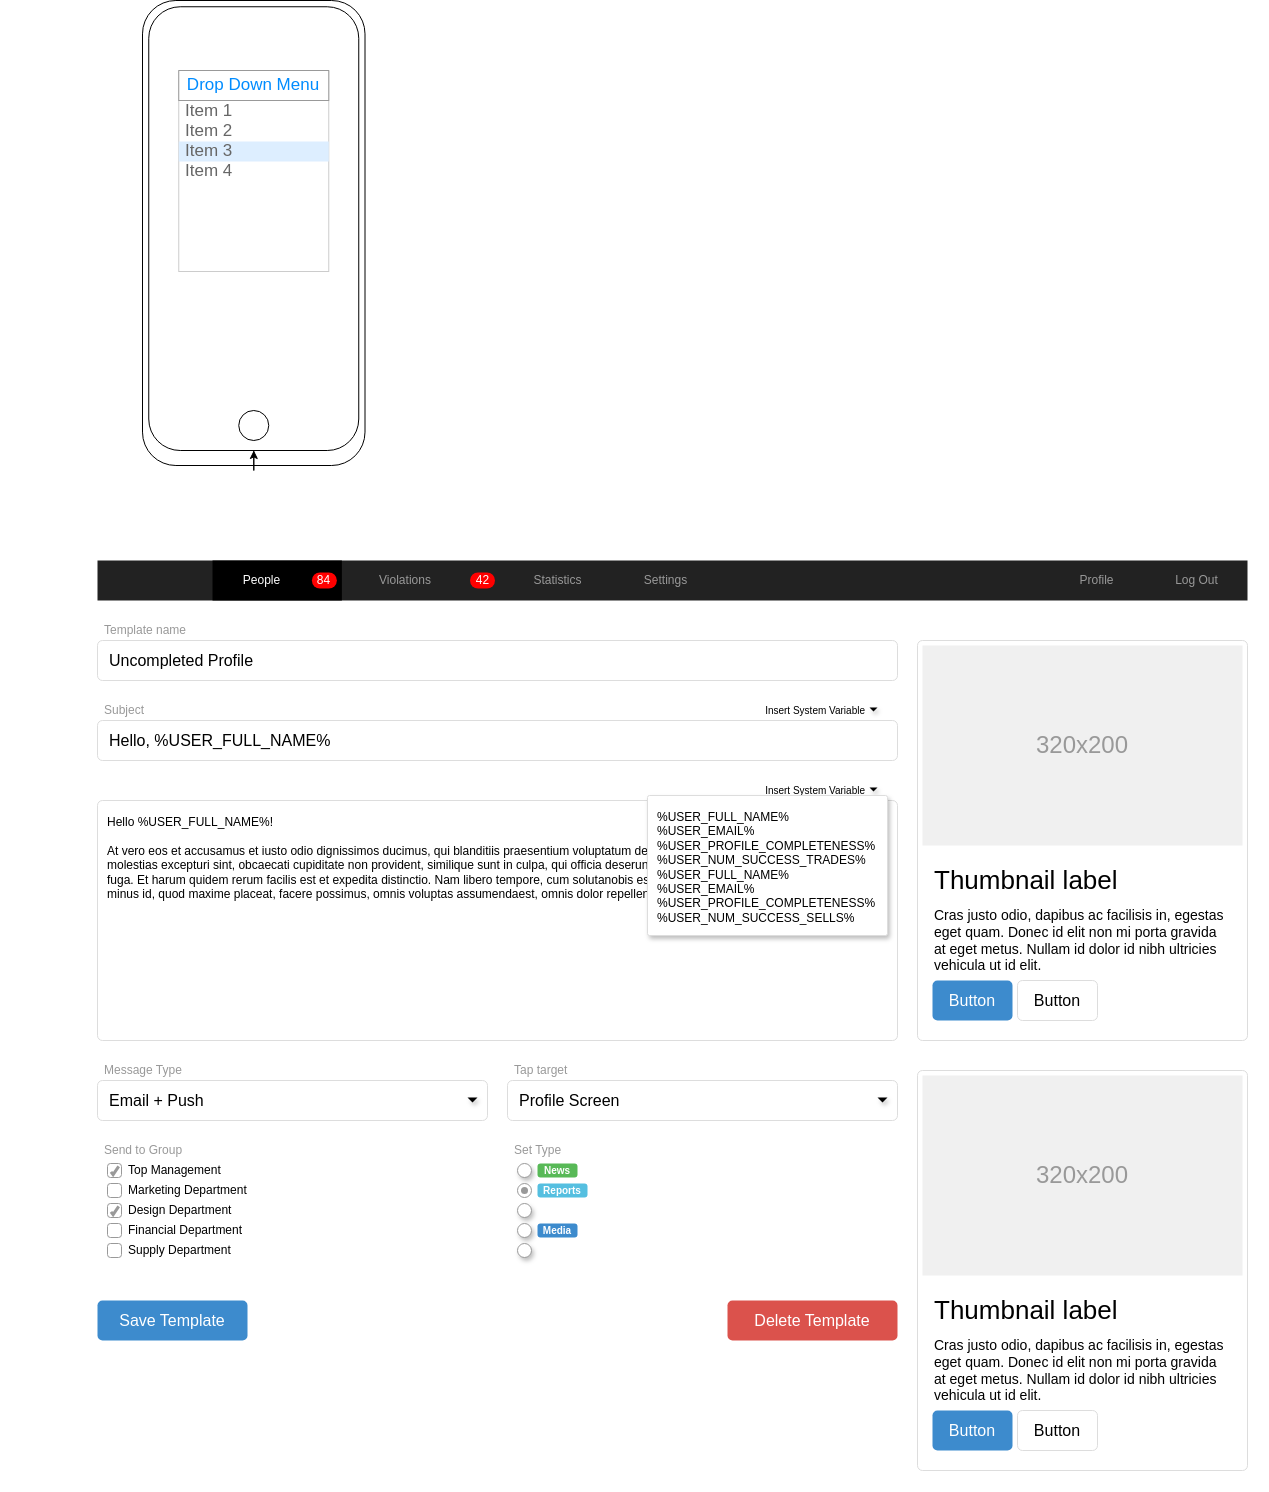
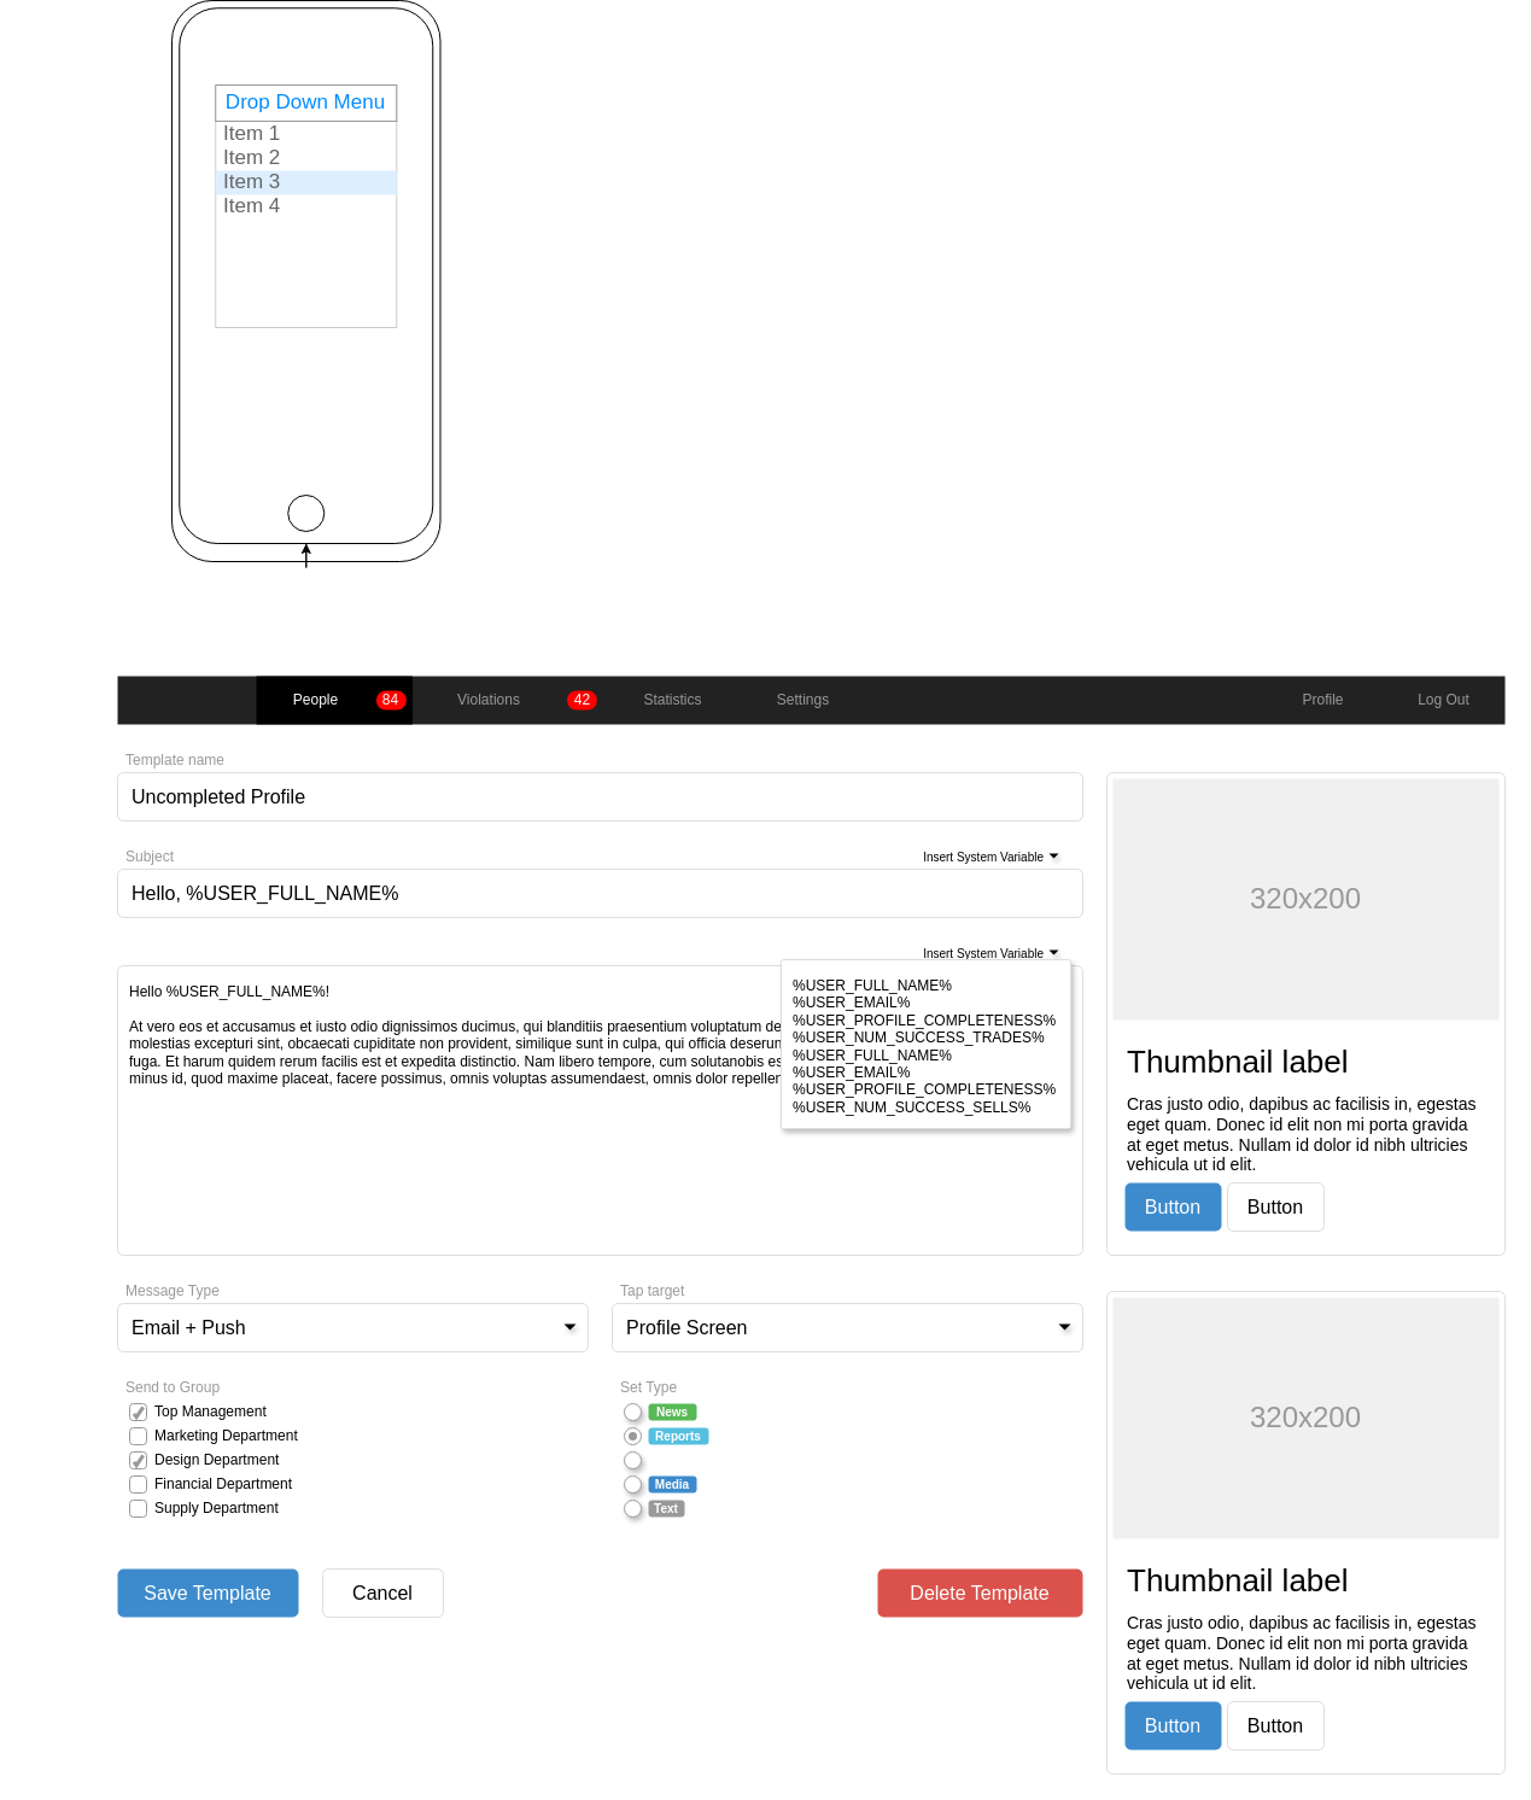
+ <mxCell id="48" value="Text" style="html=1;shadow=0;dashed=0;shape=mxgraph.bootstrap.rrect;align=center;rSize=3;strokeColor=none;fillColor=#999999;fontColor=#ffffff;fontStyle=1;fontSize=10;whiteSpace=wrap;rounded=0;" vertex="1" parent="1"><mxGeometry x="537" y="1192" width="30" height="14" as="geometry" /></mxCell>
+ <mxCell id="50" value="Cancel" style="html=1;shadow=0;dashed=0;shape=mxgraph.bootstrap.rrect;align=center;rSize=5;strokeColor=#dddddd;fontSize=16;whiteSpace=wrap;rounded=0;" vertex="1" parent="1"><mxGeometry x="267" y="1249" width="100" height="40" as="geometry" /></mxCell>
